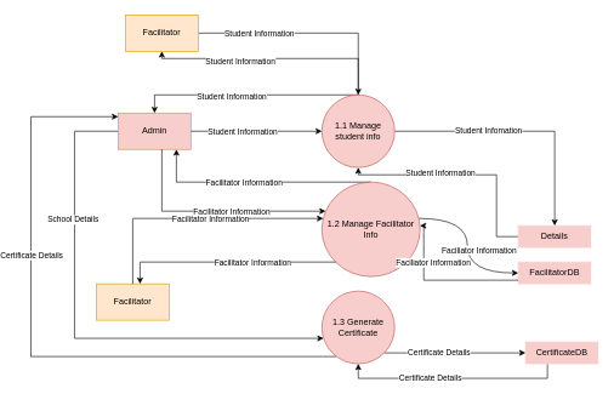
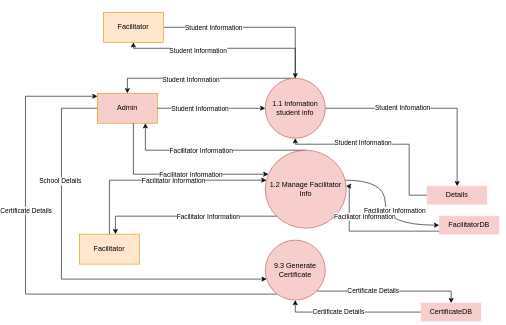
- <mxCell id="26" value="1.1 Manage student info" style="shape=ellipse;html=1;dashed=0;whiteSpace=wrap;aspect=fixed;perimeter=ellipsePerimeter;fillColor=#f8cecc;strokeColor=#b85450;" parent="1" vertex="1"><mxGeometry x="420" y="130" width="100" height="100" as="geometry" /></mxCell>
+ <mxCell id="26" value="1.1 Infomation student info" style="shape=ellipse;html=1;dashed=0;whiteSpace=wrap;aspect=fixed;perimeter=ellipsePerimeter;fillColor=#f8cecc;strokeColor=#b85450;" parent="1" vertex="1"><mxGeometry x="420" y="130" width="100" height="100" as="geometry" /></mxCell>
- <mxCell id="30" value="FacilitatorDB" style="html=1;dashed=0;whiteSpace=wrap;shape=partialRectangle;right=0;fillColor=#f8cecc;strokeColor=#f8cecc;" parent="1" vertex="1"><mxGeometry x="690" y="360" width="100" height="30" as="geometry" /></mxCell>
+ <mxCell id="30" value="FacilitatorDB" style="html=1;dashed=0;whiteSpace=wrap;shape=partialRectangle;right=0;fillColor=#f8cecc;strokeColor=#f8cecc;" parent="1" vertex="1"><mxGeometry x="710" y="360" width="100" height="30" as="geometry" /></mxCell>
- <mxCell id="10" value="1.3 Generate Certificate" style="shape=ellipse;html=1;dashed=0;whiteSpace=wrap;aspect=fixed;perimeter=ellipsePerimeter;fillColor=#f8cecc;strokeColor=#b85450;" parent="1" vertex="1"><mxGeometry x="420" y="400" width="100" height="100" as="geometry" /></mxCell>
+ <mxCell id="10" value="9.3 Generate Certificate" style="shape=ellipse;html=1;dashed=0;whiteSpace=wrap;aspect=fixed;perimeter=ellipsePerimeter;fillColor=#f8cecc;strokeColor=#b85450;" parent="1" vertex="1"><mxGeometry x="420" y="400" width="100" height="100" as="geometry" /></mxCell>
- <mxCell id="33" value="CertificateDB" style="html=1;dashed=0;whiteSpace=wrap;shape=partialRectangle;right=0;fillColor=#f8cecc;strokeColor=#f8cecc;" parent="1" vertex="1"><mxGeometry x="700" y="470" width="100" height="30" as="geometry" /></mxCell>
+ <mxCell id="33" value="CertificateDB" style="html=1;dashed=0;whiteSpace=wrap;shape=partialRectangle;right=0;fillColor=#f8cecc;strokeColor=#f8cecc;" parent="1" vertex="1"><mxGeometry x="680" y="505" width="100" height="30" as="geometry" /></mxCell>
